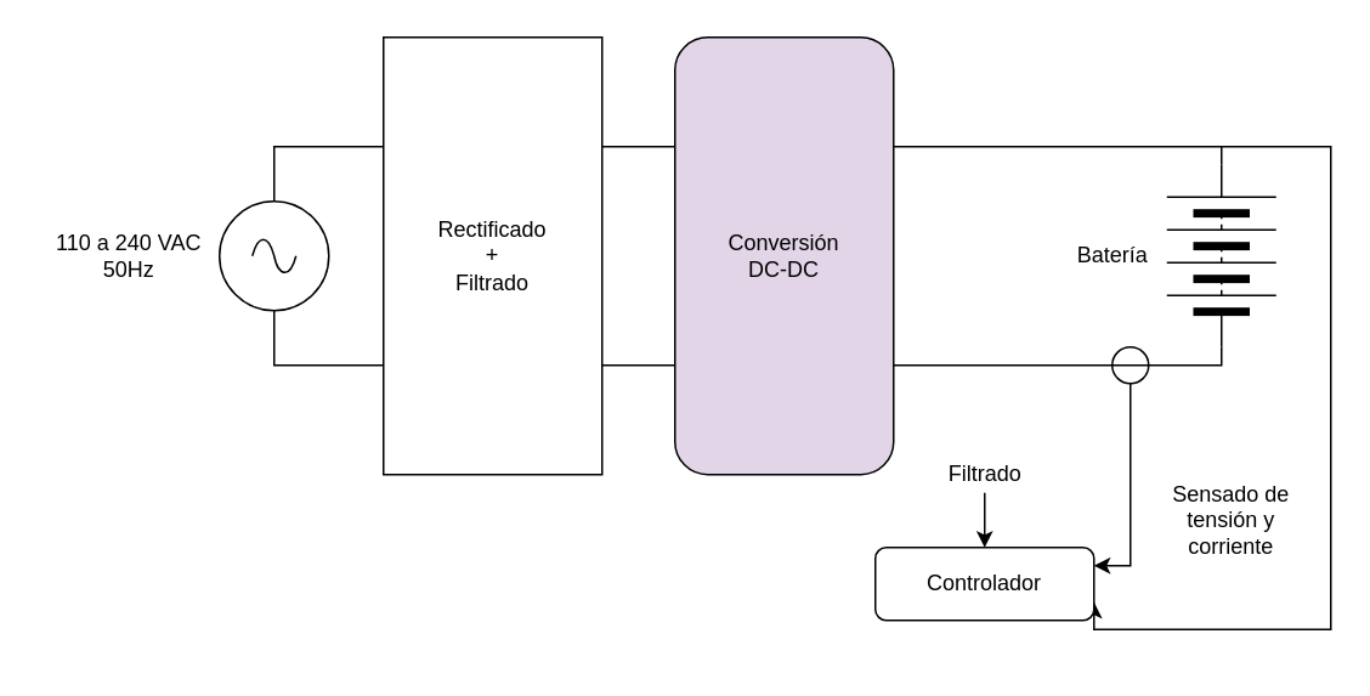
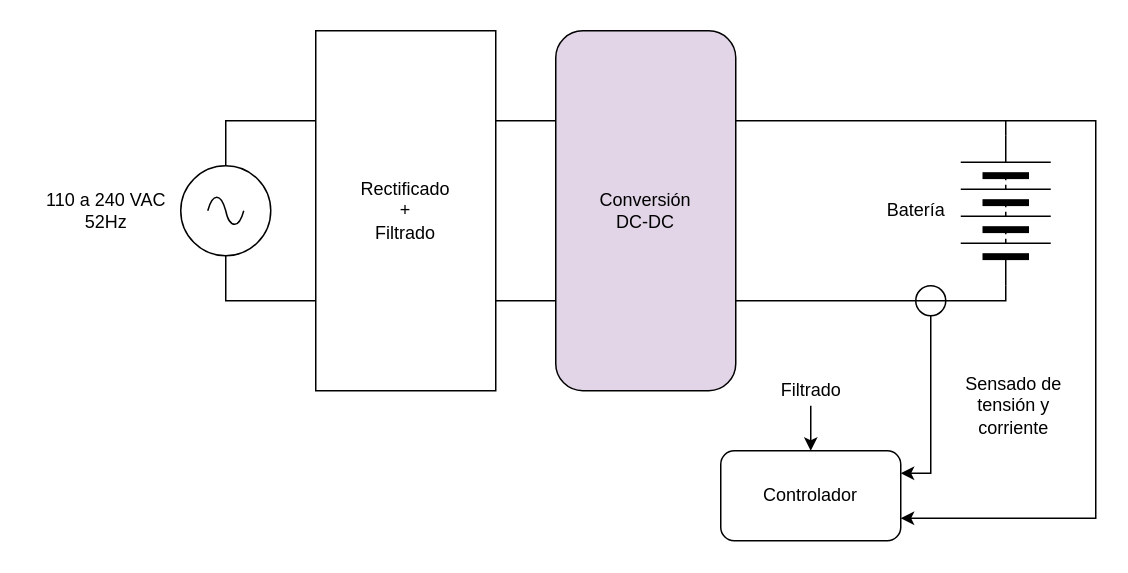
- <mxCell id="5" value="110 a 240 VAC&lt;br&gt;50Hz" style="text;html=1;align=center;verticalAlign=middle;resizable=0;points=[];autosize=1;strokeColor=none;fillColor=none;" parent="1" vertex="1"><mxGeometry x="20" y="120" width="100" height="40" as="geometry" /></mxCell>
+ <mxCell id="5" value="110 a 240 VAC&lt;br&gt;52Hz" style="text;html=1;align=center;verticalAlign=middle;resizable=0;points=[];autosize=1;strokeColor=none;fillColor=none;" parent="1" vertex="1"><mxGeometry x="20" y="120" width="100" height="40" as="geometry" /></mxCell>
- <mxCell id="18" value="Sensado de&lt;br&gt;tensión y&lt;br&gt;corriente" style="text;html=1;align=center;verticalAlign=middle;resizable=0;points=[];autosize=1;strokeColor=none;fillColor=none;" parent="1" vertex="1"><mxGeometry x="630" y="255" width="90" height="60" as="geometry" /></mxCell>
+ <mxCell id="18" value="Sensado de&lt;br&gt;tensión y&lt;br&gt;corriente" style="text;html=1;align=center;verticalAlign=middle;resizable=0;points=[];autosize=1;strokeColor=none;fillColor=none;" parent="1" vertex="1"><mxGeometry x="630" y="240" width="90" height="60" as="geometry" /></mxCell>
- <mxCell id="14" value="Controlador" style="rounded=1;whiteSpace=wrap;html=1;" parent="1" vertex="1"><mxGeometry x="480" y="300" width="120" height="40" as="geometry" /></mxCell>
+ <mxCell id="14" value="Controlador" style="rounded=1;whiteSpace=wrap;html=1;" parent="1" vertex="1"><mxGeometry x="480" y="300" width="120" height="60" as="geometry" /></mxCell>
